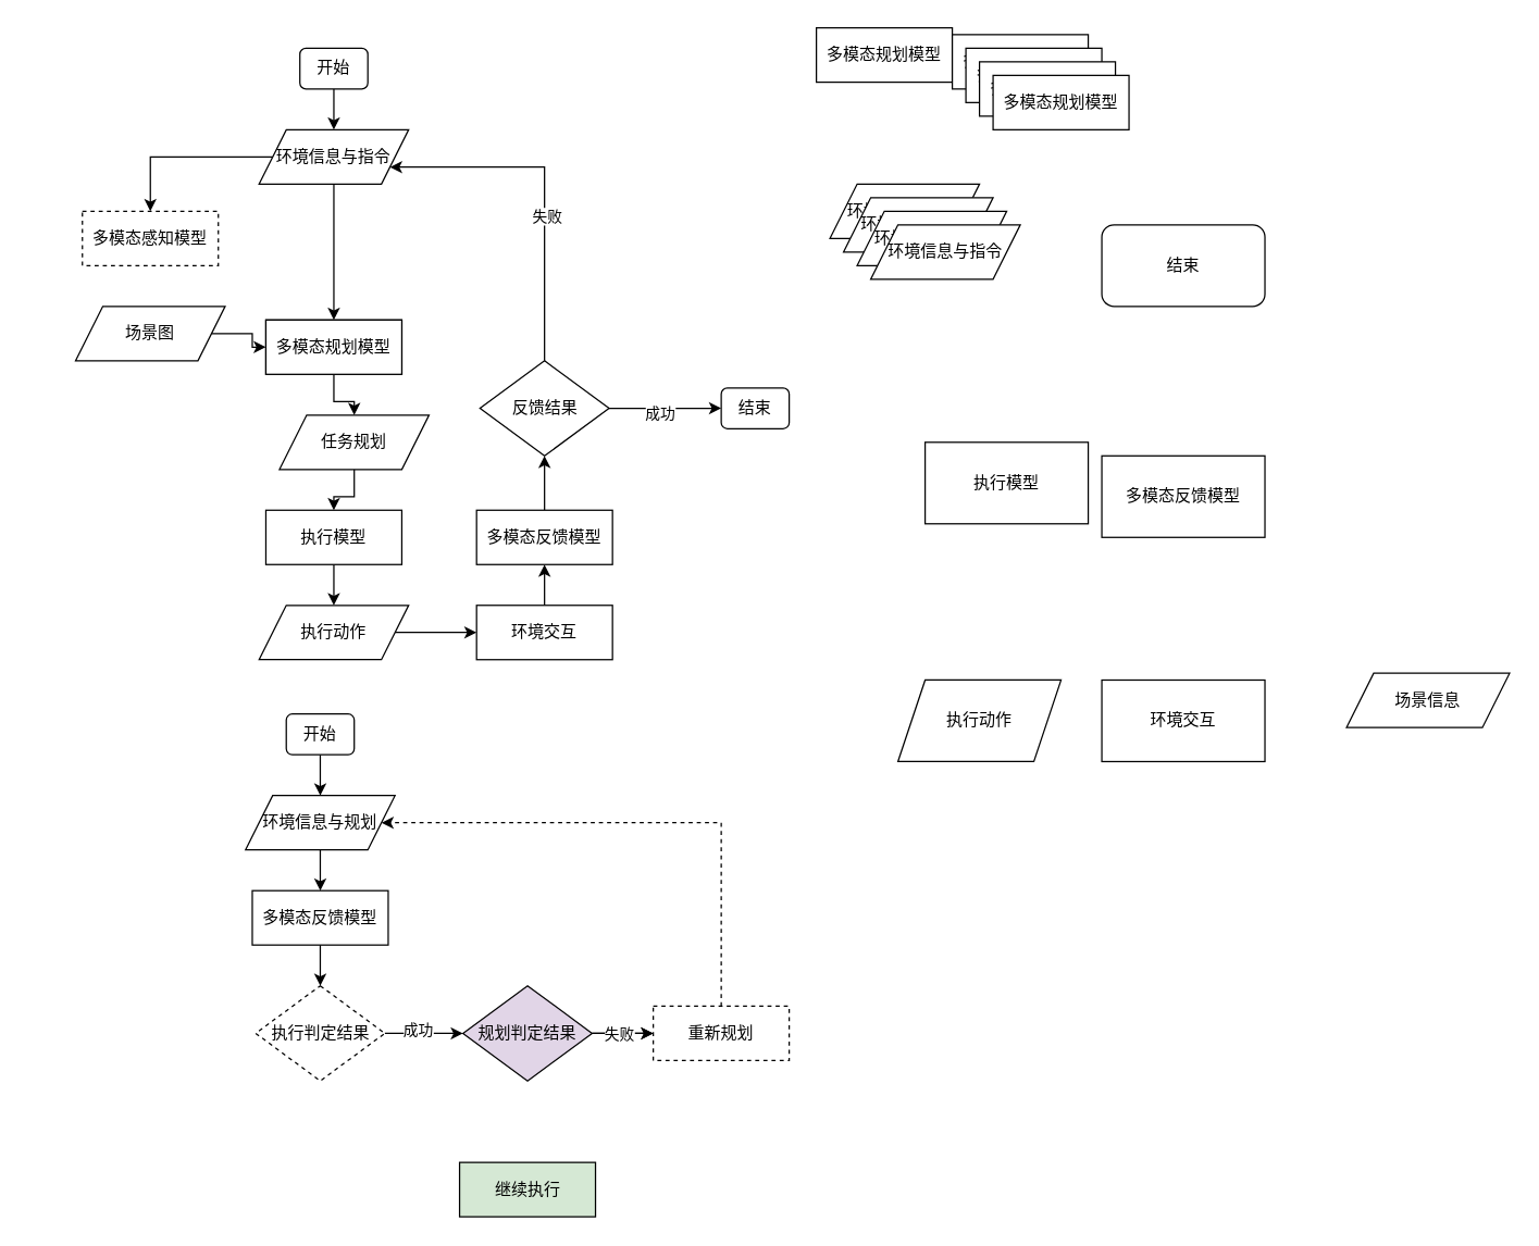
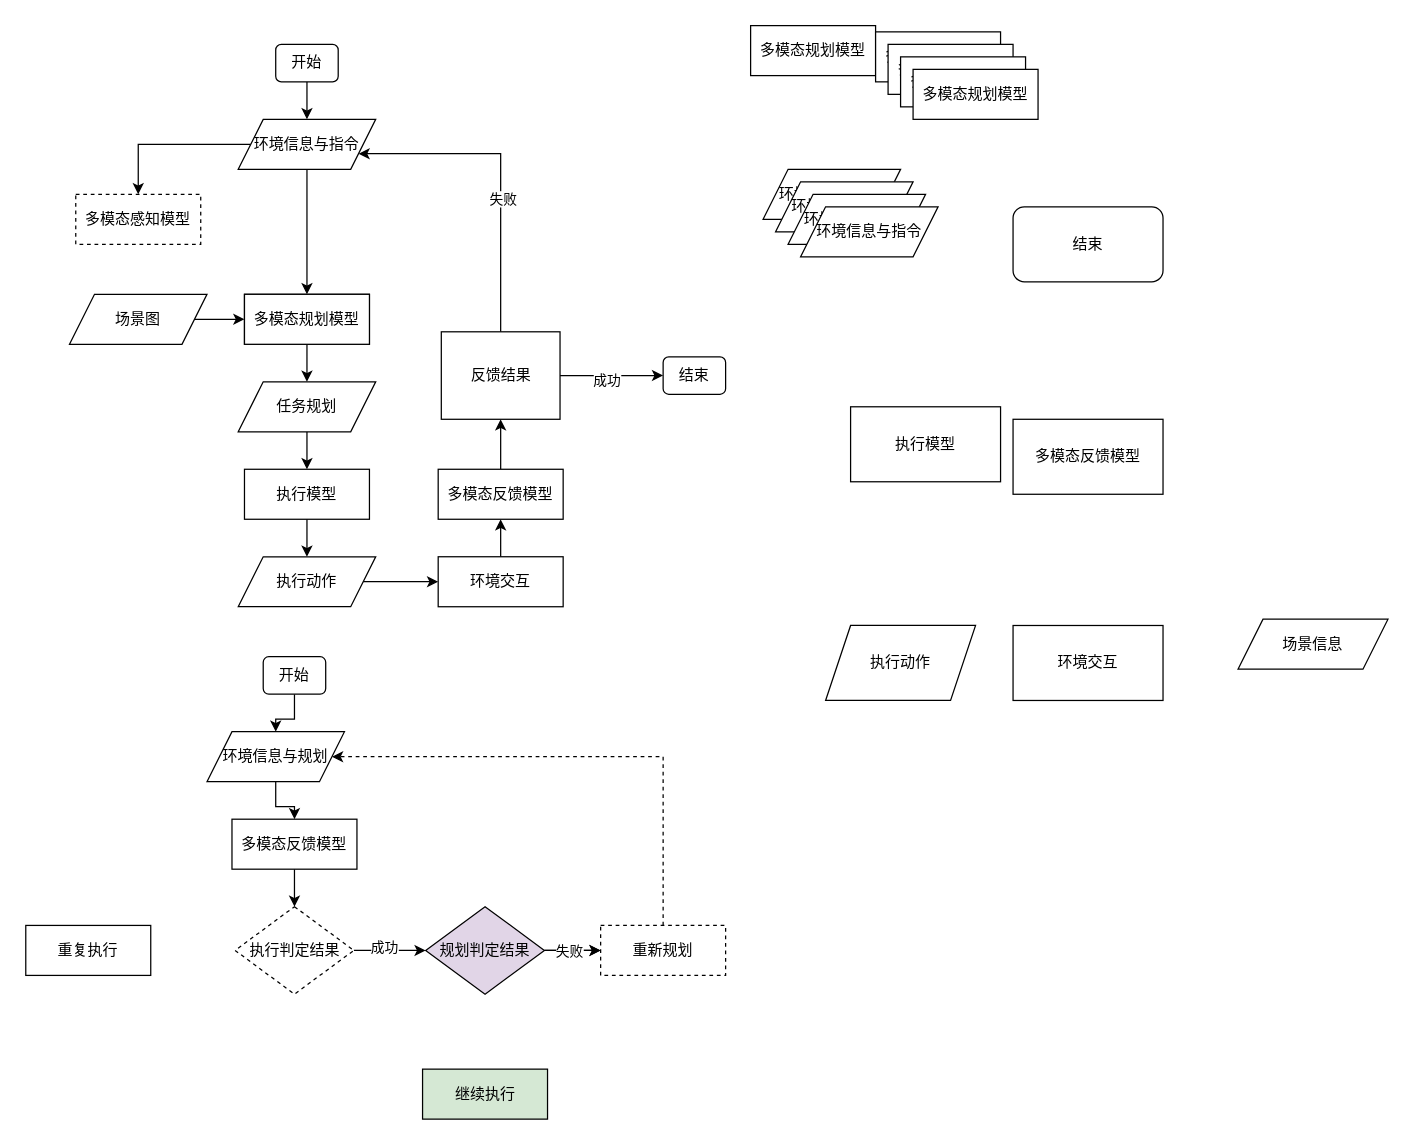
- <mxCell id="23" value="场景图" style="shape=parallelogram;perimeter=parallelogramPerimeter;whiteSpace=wrap;html=1;fixedSize=1;" vertex="1" parent="1"><mxGeometry x="55" y="225" width="110" height="40" as="geometry" /></mxCell>
+ <mxCell id="23" value="场景图" style="shape=parallelogram;perimeter=parallelogramPerimeter;whiteSpace=wrap;html=1;fixedSize=1;" vertex="1" parent="1"><mxGeometry x="55" y="235" width="110" height="40" as="geometry" /></mxCell>
- <mxCell id="39" value="反馈结果" style="rhombus;whiteSpace=wrap;html=1;" vertex="1" parent="1"><mxGeometry x="352.5" y="265" width="95" height="70" as="geometry" /></mxCell>
+ <mxCell id="39" value="反馈结果" style="whiteSpace=wrap;html=1;rounded=0;" vertex="1" parent="1"><mxGeometry x="352.5" y="265" width="95" height="70" as="geometry" /></mxCell>
- <mxCell id="21" value="任务规划" style="shape=parallelogram;perimeter=parallelogramPerimeter;whiteSpace=wrap;html=1;fixedSize=1;" vertex="1" parent="1"><mxGeometry x="205" y="305" width="110" height="40" as="geometry" /></mxCell>
+ <mxCell id="21" value="任务规划" style="shape=parallelogram;perimeter=parallelogramPerimeter;whiteSpace=wrap;html=1;fixedSize=1;" vertex="1" parent="1"><mxGeometry x="190" y="305" width="110" height="40" as="geometry" /></mxCell>
- <mxCell id="46" value="环境信息与规划" style="shape=parallelogram;perimeter=parallelogramPerimeter;whiteSpace=wrap;html=1;fixedSize=1;" vertex="1" parent="1"><mxGeometry x="180" y="585" width="110" height="40" as="geometry" /></mxCell>
+ <mxCell id="46" value="环境信息与规划" style="shape=parallelogram;perimeter=parallelogramPerimeter;whiteSpace=wrap;html=1;fixedSize=1;" vertex="1" parent="1"><mxGeometry x="165" y="585" width="110" height="40" as="geometry" /></mxCell>
+ <mxCell id="53" value="重复执行" style="rounded=0;whiteSpace=wrap;html=1;" vertex="1" parent="1"><mxGeometry x="20" y="740" width="100" height="40" as="geometry" /></mxCell>
